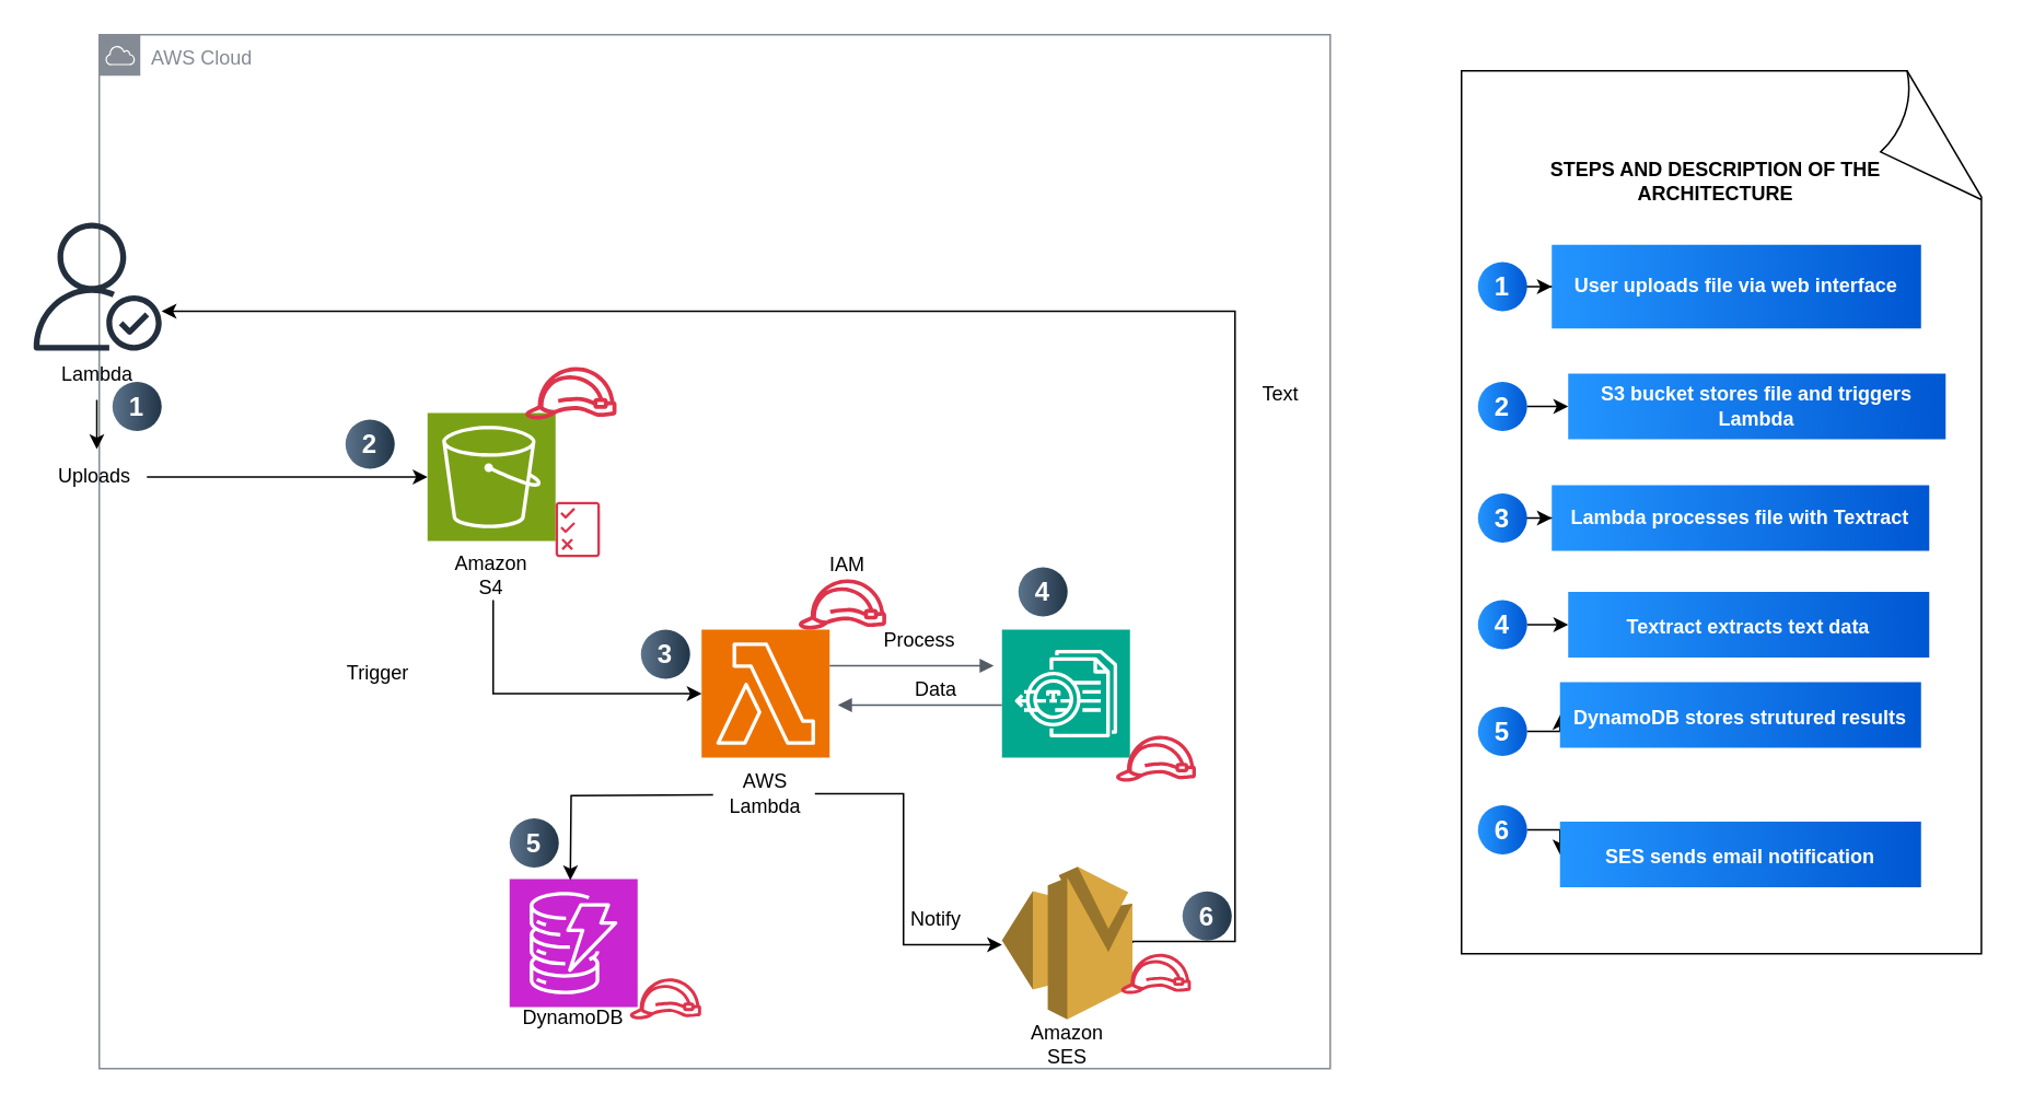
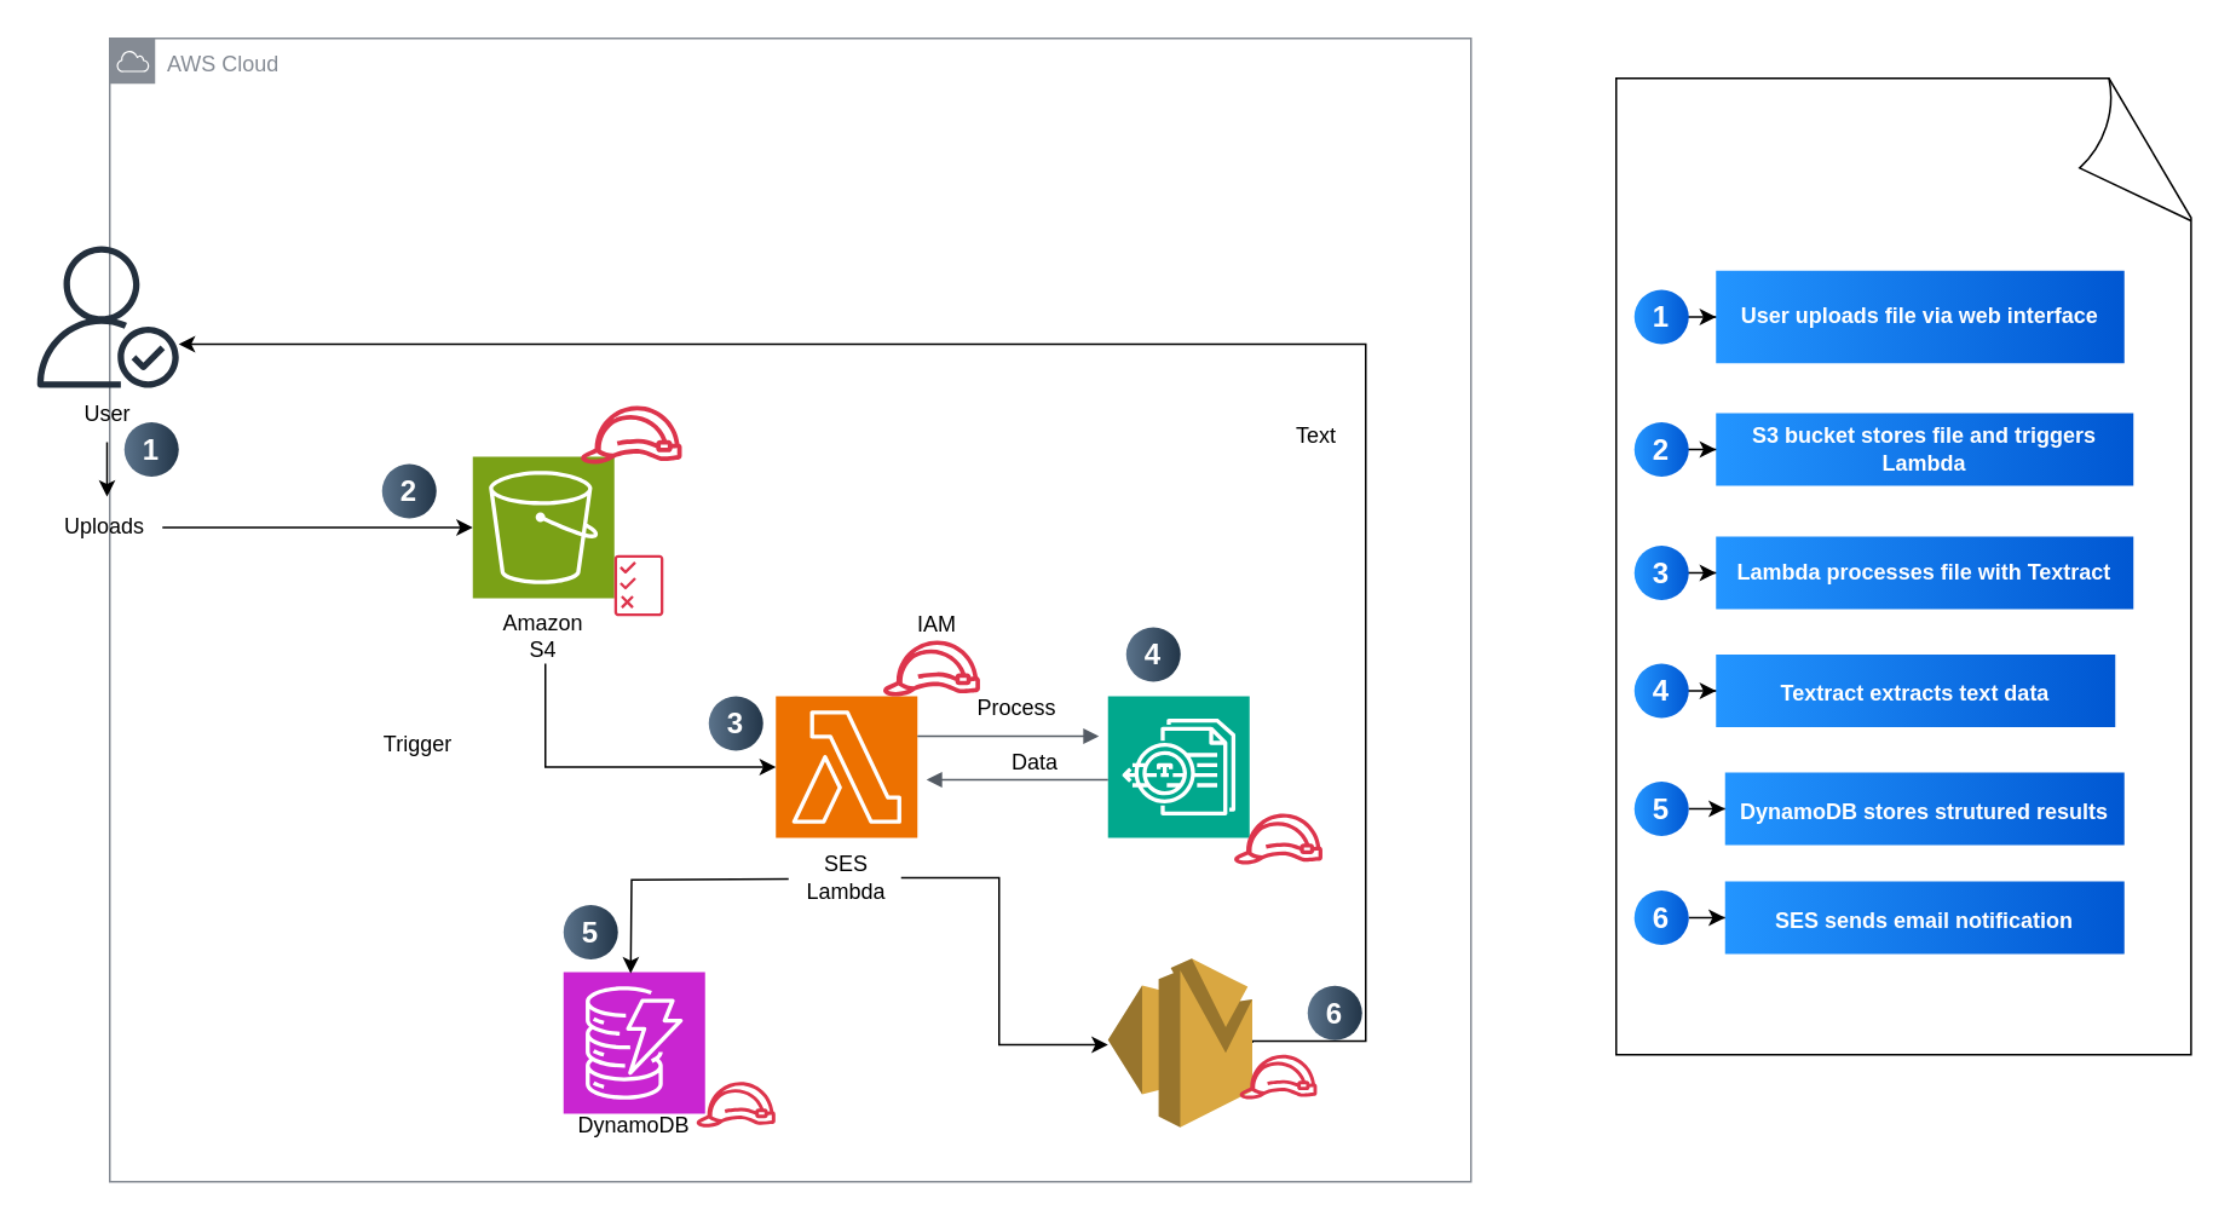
- <mxCell id="60" value="&lt;b&gt;STEPS AND DESCRIPTION OF THE ARCHITECTURE&lt;/b&gt;" style="text;html=1;align=center;verticalAlign=middle;whiteSpace=wrap;rounded=0;" vertex="1" parent="1"><mxGeometry x="940" y="75" width="210" height="70" as="geometry" /></mxCell>
- <mxCell id="11" value="Lambda" style="text;html=1;align=center;verticalAlign=middle;whiteSpace=wrap;rounded=0;" parent="1" vertex="1"><mxGeometry x="29" y="213" width="60" height="30" as="geometry" /></mxCell>
+ <mxCell id="11" value="User" style="text;html=1;align=center;verticalAlign=middle;whiteSpace=wrap;rounded=0;" parent="1" vertex="1"><mxGeometry x="29" y="213" width="60" height="30" as="geometry" /></mxCell>
- <mxCell id="59" value="Text" style="text;html=1;align=center;verticalAlign=middle;whiteSpace=wrap;rounded=0;" vertex="1" parent="1"><mxGeometry x="750" y="225" width="60" height="30" as="geometry" /></mxCell>
+ <mxCell id="59" value="Text" style="text;html=1;align=center;verticalAlign=middle;whiteSpace=wrap;rounded=0;" vertex="1" parent="1"><mxGeometry x="695" y="225" width="60" height="30" as="geometry" /></mxCell>
- <mxCell id="48" value="&lt;table style=&quot;color: rgb(255, 255, 255); font-size: 12px;&quot;&gt;&lt;tbody&gt;&lt;tr&gt;&lt;td&gt;S3 bucket stores file and triggers Lambda&lt;/td&gt;&lt;/tr&gt;&lt;/tbody&gt;&lt;/table&gt;" style="whiteSpace=wrap;html=1;fontSize=16;fillColor=#2395FF;strokeColor=none;fontColor=#FFFFFF;gradientColor=#0057D2;gradientDirection=east;rounded=0;pointerEvents=0;spacingTop=4;spacingBottom=4;spacingLeft=4;spacingRight=4;fontStyle=1;" vertex="1" parent="1"><mxGeometry x="955" y="227" width="230" height="40" as="geometry" /></mxCell>
+ <mxCell id="48" value="&lt;table style=&quot;color: rgb(255, 255, 255); font-size: 12px;&quot;&gt;&lt;tbody&gt;&lt;tr&gt;&lt;td&gt;S3 bucket stores file and triggers Lambda&lt;/td&gt;&lt;/tr&gt;&lt;/tbody&gt;&lt;/table&gt;" style="whiteSpace=wrap;html=1;fontSize=16;fillColor=#2395FF;strokeColor=none;fontColor=#FFFFFF;gradientColor=#0057D2;gradientDirection=east;rounded=0;pointerEvents=0;spacingTop=4;spacingBottom=4;spacingLeft=4;spacingRight=4;fontStyle=1;" vertex="1" parent="1"><mxGeometry x="945" y="227" width="230" height="40" as="geometry" /></mxCell>
- <mxCell id="52" value="&lt;font style=&quot;font-size: 12px;&quot;&gt;Textract extracts text data&lt;/font&gt;" style="whiteSpace=wrap;html=1;fontSize=16;fillColor=#2395FF;strokeColor=none;fontColor=#FFFFFF;gradientColor=#0057D2;gradientDirection=east;rounded=0;pointerEvents=0;spacingTop=4;spacingBottom=4;spacingLeft=4;spacingRight=4;fontStyle=1;" vertex="1" parent="1"><mxGeometry x="955" y="360" width="220" height="40" as="geometry" /></mxCell>
+ <mxCell id="52" value="&lt;font style=&quot;font-size: 12px;&quot;&gt;Textract extracts text data&lt;/font&gt;" style="whiteSpace=wrap;html=1;fontSize=16;fillColor=#2395FF;strokeColor=none;fontColor=#FFFFFF;gradientColor=#0057D2;gradientDirection=east;rounded=0;pointerEvents=0;spacingTop=4;spacingBottom=4;spacingLeft=4;spacingRight=4;fontStyle=1;" vertex="1" parent="1"><mxGeometry x="945" y="360" width="220" height="40" as="geometry" /></mxCell>
- <mxCell id="57" value="&lt;font style=&quot;font-size: 12px;&quot;&gt;DynamoDB stores strutured results&lt;/font&gt;" style="whiteSpace=wrap;html=1;fontSize=16;fillColor=#2395FF;strokeColor=none;fontColor=#FFFFFF;gradientColor=#0057D2;gradientDirection=east;rounded=0;pointerEvents=0;spacingTop=4;spacingBottom=4;spacingLeft=4;spacingRight=4;fontStyle=1;" vertex="1" parent="1"><mxGeometry x="950" y="415" width="220" height="40" as="geometry" /></mxCell>
+ <mxCell id="57" value="&lt;font style=&quot;font-size: 12px;&quot;&gt;DynamoDB stores strutured results&lt;/font&gt;" style="whiteSpace=wrap;html=1;fontSize=16;fillColor=#2395FF;strokeColor=none;fontColor=#FFFFFF;gradientColor=#0057D2;gradientDirection=east;rounded=0;pointerEvents=0;spacingTop=4;spacingBottom=4;spacingLeft=4;spacingRight=4;fontStyle=1;" vertex="1" parent="1"><mxGeometry x="950" y="425" width="220" height="40" as="geometry" /></mxCell>
- <mxCell id="22" value="AWS Lambda" style="text;html=1;align=center;verticalAlign=middle;whiteSpace=wrap;rounded=0;" parent="1" vertex="1"><mxGeometry x="436" y="468" width="60" height="30" as="geometry" /></mxCell>
+ <mxCell id="22" value="SES Lambda" style="text;html=1;align=center;verticalAlign=middle;whiteSpace=wrap;rounded=0;" parent="1" vertex="1"><mxGeometry x="436" y="468" width="60" height="30" as="geometry" /></mxCell>
- <mxCell id="58" value="&lt;font style=&quot;font-size: 12px;&quot;&gt;&lt;font style=&quot;&quot;&gt;SES&lt;/font&gt;&amp;nbsp;sends email notification&lt;/font&gt;" style="whiteSpace=wrap;html=1;fontSize=16;fillColor=#2395FF;strokeColor=none;fontColor=#FFFFFF;gradientColor=#0057D2;gradientDirection=east;rounded=0;pointerEvents=0;spacingTop=4;spacingBottom=4;spacingLeft=4;spacingRight=4;fontStyle=1;" vertex="1" parent="1"><mxGeometry x="950" y="500" width="220" height="40" as="geometry" /></mxCell>
+ <mxCell id="58" value="&lt;font style=&quot;font-size: 12px;&quot;&gt;&lt;font style=&quot;&quot;&gt;SES&lt;/font&gt;&amp;nbsp;sends email notification&lt;/font&gt;" style="whiteSpace=wrap;html=1;fontSize=16;fillColor=#2395FF;strokeColor=none;fontColor=#FFFFFF;gradientColor=#0057D2;gradientDirection=east;rounded=0;pointerEvents=0;spacingTop=4;spacingBottom=4;spacingLeft=4;spacingRight=4;fontStyle=1;" vertex="1" parent="1"><mxGeometry x="950" y="485" width="220" height="40" as="geometry" /></mxCell>
- <mxCell id="33" value="Notify" style="text;html=1;align=center;verticalAlign=middle;whiteSpace=wrap;rounded=0;" parent="1" vertex="1"><mxGeometry x="540" y="545" width="60" height="30" as="geometry" /></mxCell>
- <mxCell id="31" value="Amazon SES" style="text;html=1;align=center;verticalAlign=middle;whiteSpace=wrap;rounded=0;" parent="1" vertex="1"><mxGeometry x="620" y="620.5" width="60" height="30" as="geometry" /></mxCell>
